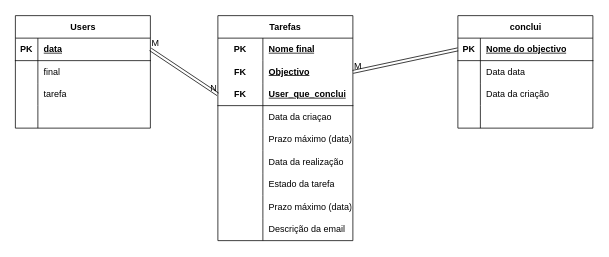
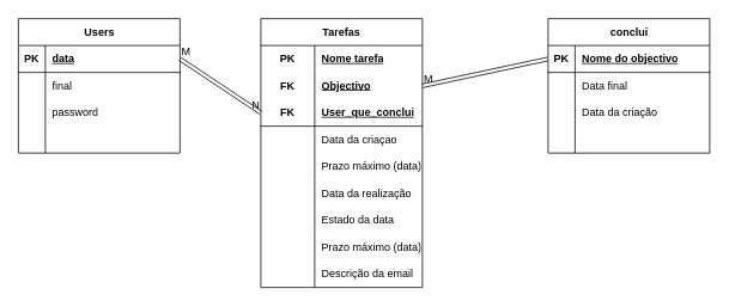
- <mxCell id="31" value="Nome final" style="shape=partialRectangle;connectable=0;fillColor=none;top=0;left=0;bottom=0;right=0;align=left;spacingLeft=6;fontStyle=5;overflow=hidden;html=1;whiteSpace=wrap;" vertex="1" parent="29"><mxGeometry x="60" width="120" height="30" as="geometry"><mxRectangle width="120" height="30" as="alternateBounds" /></mxGeometry></mxCell>
+ <mxCell id="31" value="Nome tarefa" style="shape=partialRectangle;connectable=0;fillColor=none;top=0;left=0;bottom=0;right=0;align=left;spacingLeft=6;fontStyle=5;overflow=hidden;html=1;whiteSpace=wrap;" vertex="1" parent="29"><mxGeometry x="60" width="120" height="30" as="geometry"><mxRectangle width="120" height="30" as="alternateBounds" /></mxGeometry></mxCell>
- <mxCell id="21" value="Data data" style="shape=partialRectangle;connectable=0;fillColor=none;top=0;left=0;bottom=0;right=0;align=left;spacingLeft=6;overflow=hidden;whiteSpace=wrap;html=1;" vertex="1" parent="19"><mxGeometry x="30" width="150" height="30" as="geometry"><mxRectangle width="150" height="30" as="alternateBounds" /></mxGeometry></mxCell>
+ <mxCell id="21" value="Data final" style="shape=partialRectangle;connectable=0;fillColor=none;top=0;left=0;bottom=0;right=0;align=left;spacingLeft=6;overflow=hidden;whiteSpace=wrap;html=1;" vertex="1" parent="19"><mxGeometry x="30" width="150" height="30" as="geometry"><mxRectangle width="150" height="30" as="alternateBounds" /></mxGeometry></mxCell>
- <mxCell id="11" value="tarefa" style="shape=partialRectangle;connectable=0;fillColor=none;top=0;left=0;bottom=0;right=0;align=left;spacingLeft=6;overflow=hidden;whiteSpace=wrap;html=1;" vertex="1" parent="9"><mxGeometry x="30" width="150" height="30" as="geometry"><mxRectangle width="150" height="30" as="alternateBounds" /></mxGeometry></mxCell>
+ <mxCell id="11" value="password" style="shape=partialRectangle;connectable=0;fillColor=none;top=0;left=0;bottom=0;right=0;align=left;spacingLeft=6;overflow=hidden;whiteSpace=wrap;html=1;" vertex="1" parent="9"><mxGeometry x="30" width="150" height="30" as="geometry"><mxRectangle width="150" height="30" as="alternateBounds" /></mxGeometry></mxCell>
- <mxCell id="49" value="Estado da tarefa" style="shape=partialRectangle;connectable=0;fillColor=none;top=0;left=0;bottom=0;right=0;align=left;spacingLeft=6;overflow=hidden;html=1;whiteSpace=wrap;" vertex="1" parent="47"><mxGeometry x="60" width="120" height="30" as="geometry"><mxRectangle width="120" height="30" as="alternateBounds" /></mxGeometry></mxCell>
+ <mxCell id="49" value="Estado da data" style="shape=partialRectangle;connectable=0;fillColor=none;top=0;left=0;bottom=0;right=0;align=left;spacingLeft=6;overflow=hidden;html=1;whiteSpace=wrap;" vertex="1" parent="47"><mxGeometry x="60" width="120" height="30" as="geometry"><mxRectangle width="120" height="30" as="alternateBounds" /></mxGeometry></mxCell>
